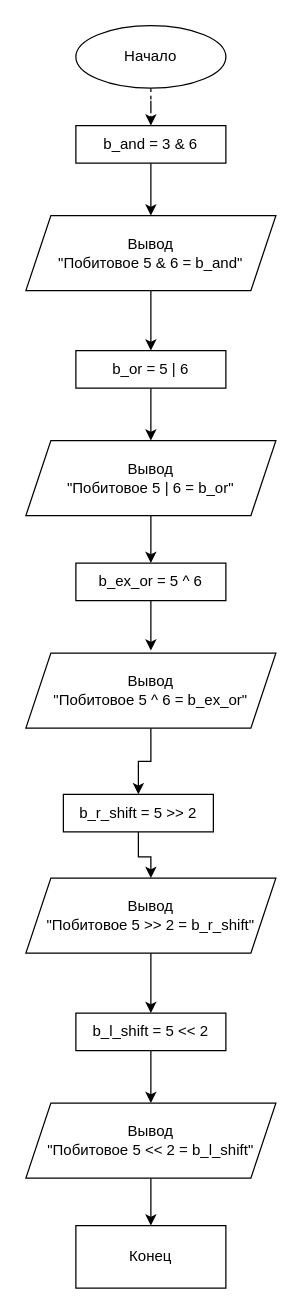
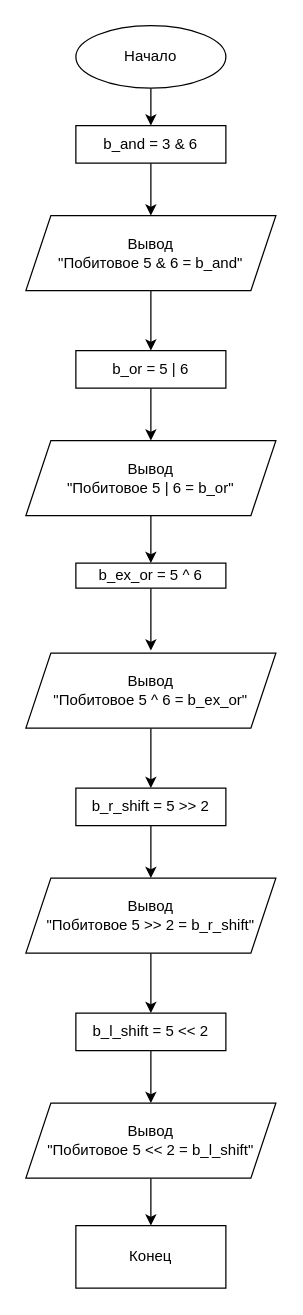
- <mxCell id="2" value="" style="edgeStyle=orthogonalEdgeStyle;rounded=0;orthogonalLoop=1;jettySize=auto;html=1;entryX=0.5;entryY=0;entryDx=0;entryDy=0;dashed=1;" edge="1" parent="1" source="3" target="5"><mxGeometry relative="1" as="geometry" /></mxCell>
+ <mxCell id="2" value="" style="edgeStyle=orthogonalEdgeStyle;rounded=0;orthogonalLoop=1;jettySize=auto;html=1;entryX=0.5;entryY=0;entryDx=0;entryDy=0;" edge="1" parent="1" source="3" target="5"><mxGeometry relative="1" as="geometry" /></mxCell>
- <mxCell id="13" value="b_ex_or = 5 ^ 6" style="rounded=0;whiteSpace=wrap;html=1;" vertex="1" parent="1"><mxGeometry x="60" y="450" width="120" height="30" as="geometry" /></mxCell>
+ <mxCell id="13" value="b_ex_or = 5 ^ 6" style="rounded=0;whiteSpace=wrap;html=1;" vertex="1" parent="1"><mxGeometry x="60" y="450" width="120" height="20" as="geometry" /></mxCell>
- <mxCell id="17" value="b_r_shift = 5 &amp;gt;&amp;gt; 2" style="rounded=0;whiteSpace=wrap;html=1;" vertex="1" parent="1"><mxGeometry x="50" y="635" width="120" height="30" as="geometry" /></mxCell>
+ <mxCell id="17" value="b_r_shift = 5 &amp;gt;&amp;gt; 2" style="rounded=0;whiteSpace=wrap;html=1;" vertex="1" parent="1"><mxGeometry x="60" y="630" width="120" height="30" as="geometry" /></mxCell>
